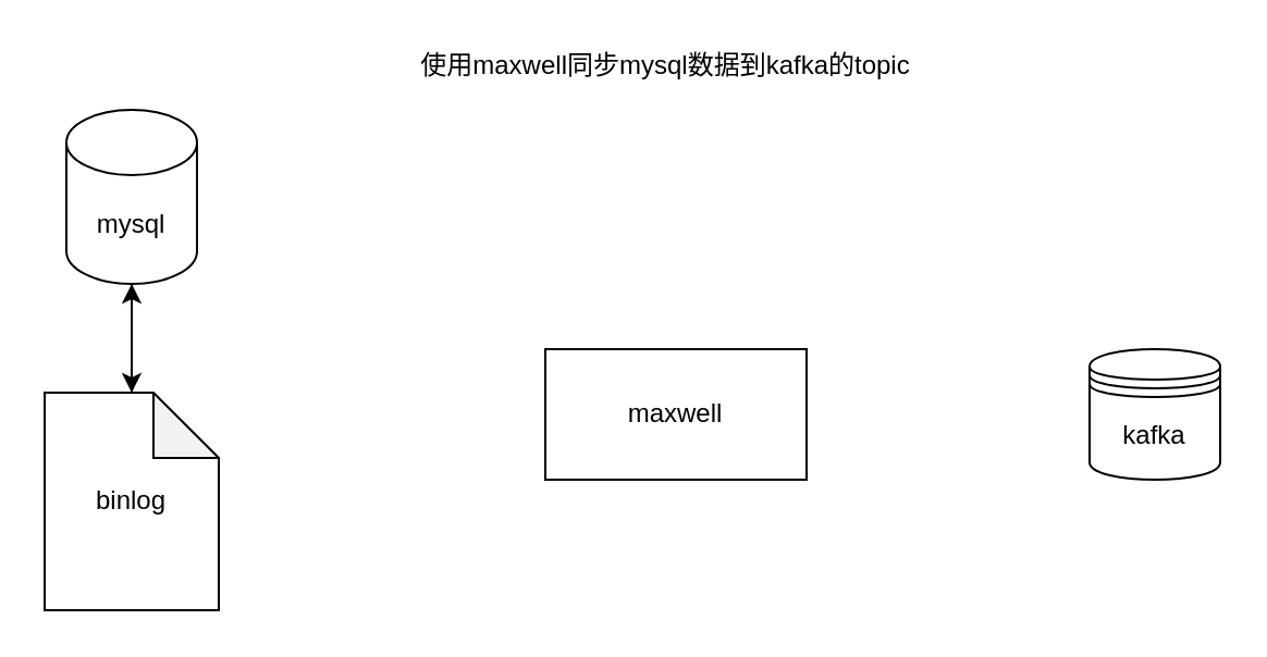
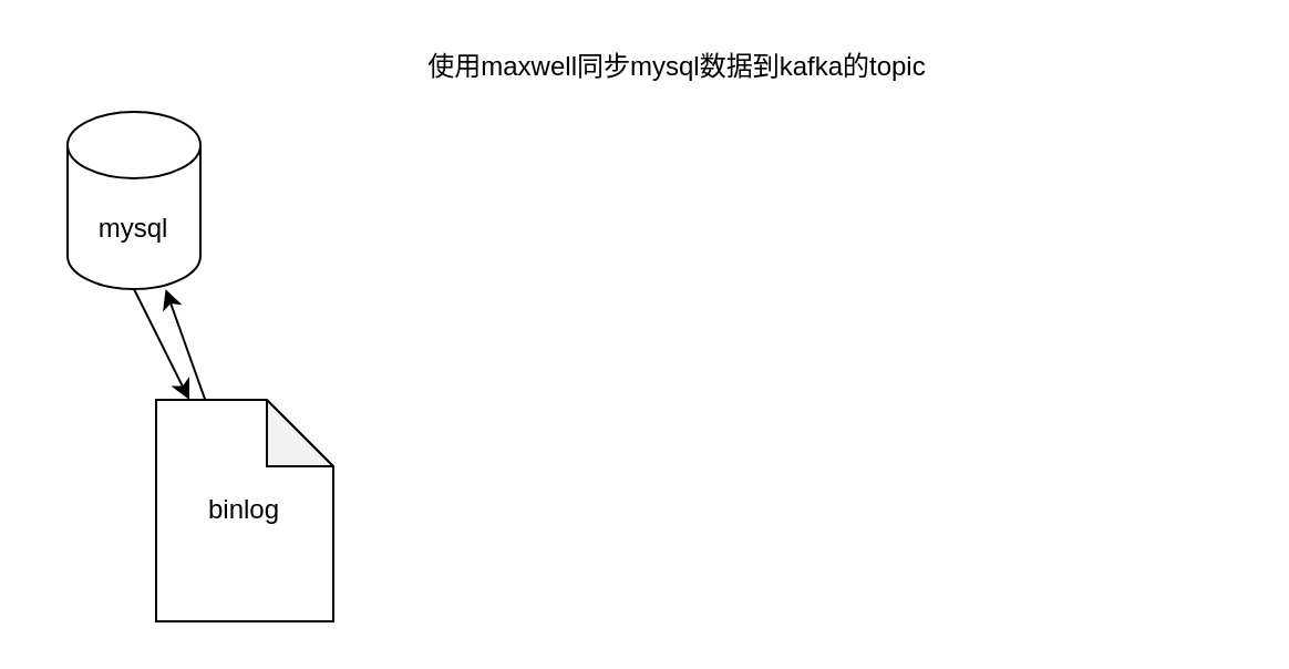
- <mxCell id="5" value="maxwell" style="rounded=0;whiteSpace=wrap;html=1;" parent="1" vertex="1"><mxGeometry x="250" y="160" width="120" height="60" as="geometry" /></mxCell>
- <mxCell id="8" value="kafka" style="shape=datastore;whiteSpace=wrap;html=1;" parent="1" vertex="1"><mxGeometry x="500" y="160" width="60" height="60" as="geometry" /></mxCell>
- <mxCell id="4" value="binlog" style="shape=note;whiteSpace=wrap;html=1;backgroundOutline=1;darkOpacity=0.05;" parent="1" vertex="1"><mxGeometry x="20" y="180" width="80" height="100" as="geometry" /></mxCell>
+ <mxCell id="4" value="binlog" style="shape=note;whiteSpace=wrap;html=1;backgroundOutline=1;darkOpacity=0.05;" parent="1" vertex="1"><mxGeometry x="70" y="180" width="80" height="100" as="geometry" /></mxCell>
